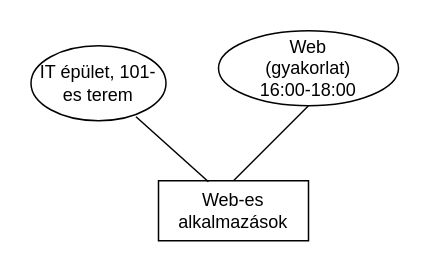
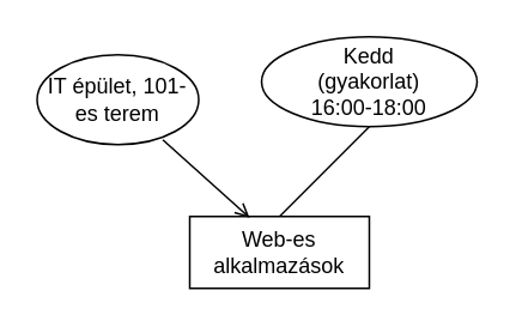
- <mxCell id="5" value="Web&lt;div&gt;(gyakorlat)&lt;/div&gt;&lt;div&gt;16:00-18:00&lt;/div&gt;" style="ellipse;whiteSpace=wrap;html=1;" vertex="1" parent="1"><mxGeometry x="145" y="20" width="120" height="50" as="geometry" /></mxCell>
+ <mxCell id="5" value="Kedd&lt;div&gt;(gyakorlat)&lt;/div&gt;&lt;div&gt;16:00-18:00&lt;/div&gt;" style="ellipse;whiteSpace=wrap;html=1;" vertex="1" parent="1"><mxGeometry x="145" y="20" width="120" height="50" as="geometry" /></mxCell>
- <mxCell id="4" value="" style="endArrow=none;html=1;rounded=0;entryX=0.333;entryY=0.017;entryDx=0;entryDy=0;entryPerimeter=0;exitX=0.778;exitY=0.947;exitDx=0;exitDy=0;exitPerimeter=0;" edge="1" parent="1" source="3" target="2"><mxGeometry width="50" height="50" relative="1" as="geometry"><mxPoint x="85" y="110" as="sourcePoint" /><mxPoint x="135" y="60" as="targetPoint" /><Array as="points" /></mxGeometry></mxCell>
+ <mxCell id="4" value="" style="endArrow=open;html=1;rounded=0;entryX=0.333;entryY=0.017;entryDx=0;entryDy=0;entryPerimeter=0;exitX=0.778;exitY=0.947;exitDx=0;exitDy=0;exitPerimeter=0;" edge="1" parent="1" source="3" target="2"><mxGeometry width="50" height="50" relative="1" as="geometry"><mxPoint x="85" y="110" as="sourcePoint" /><mxPoint x="135" y="60" as="targetPoint" /><Array as="points" /></mxGeometry></mxCell>
